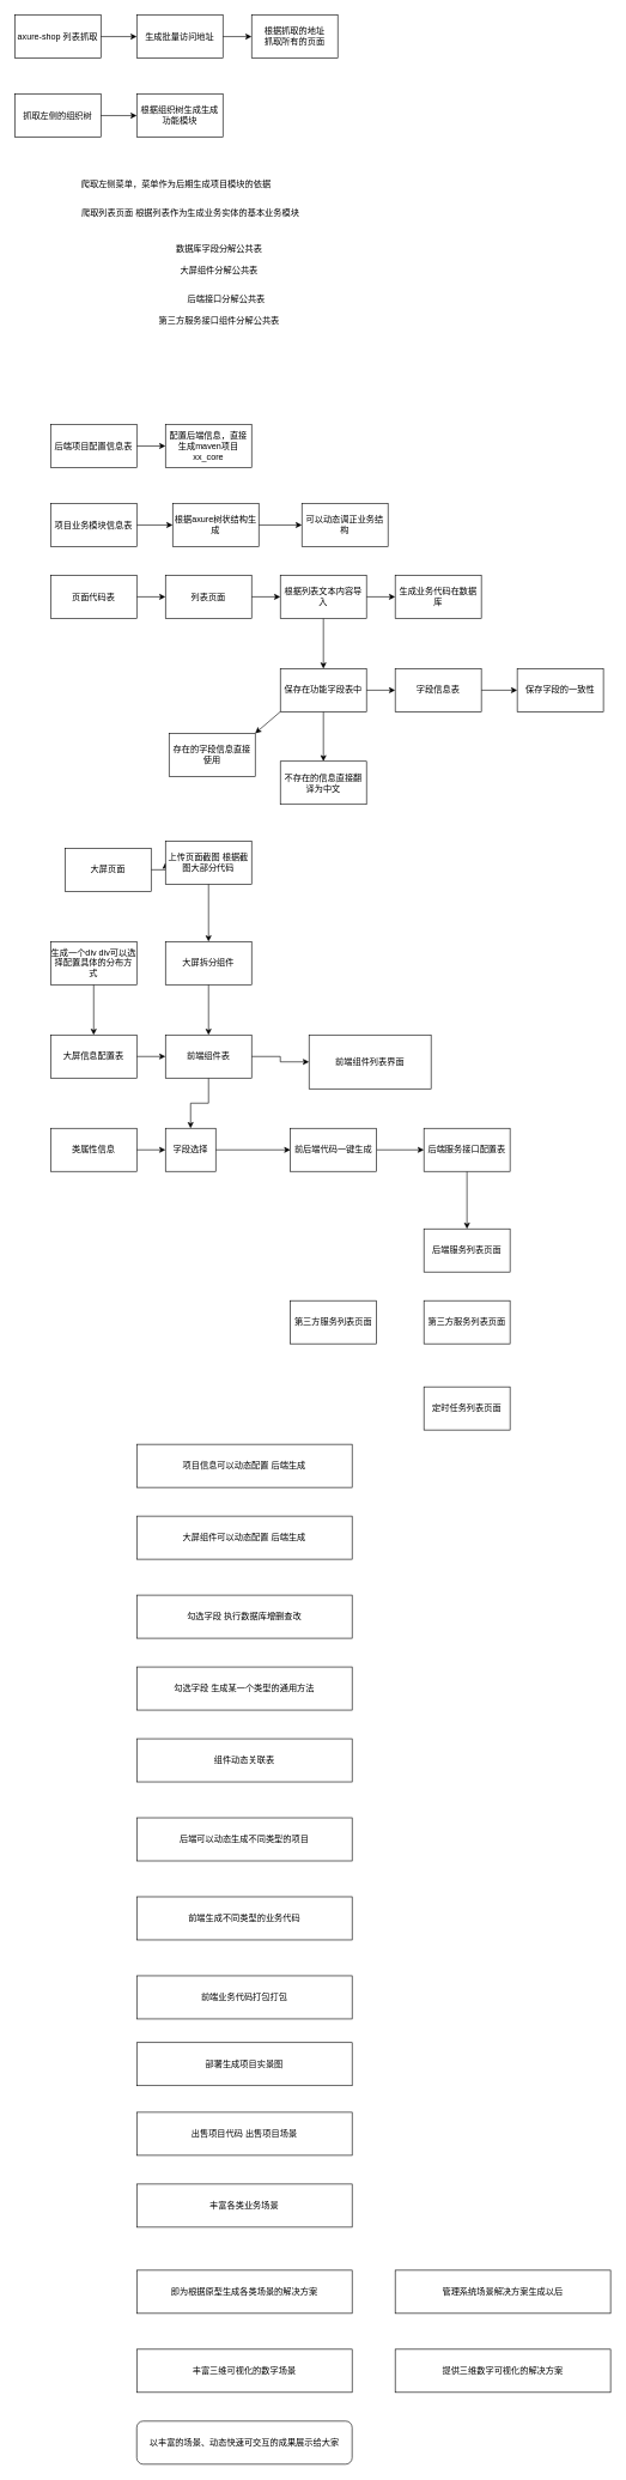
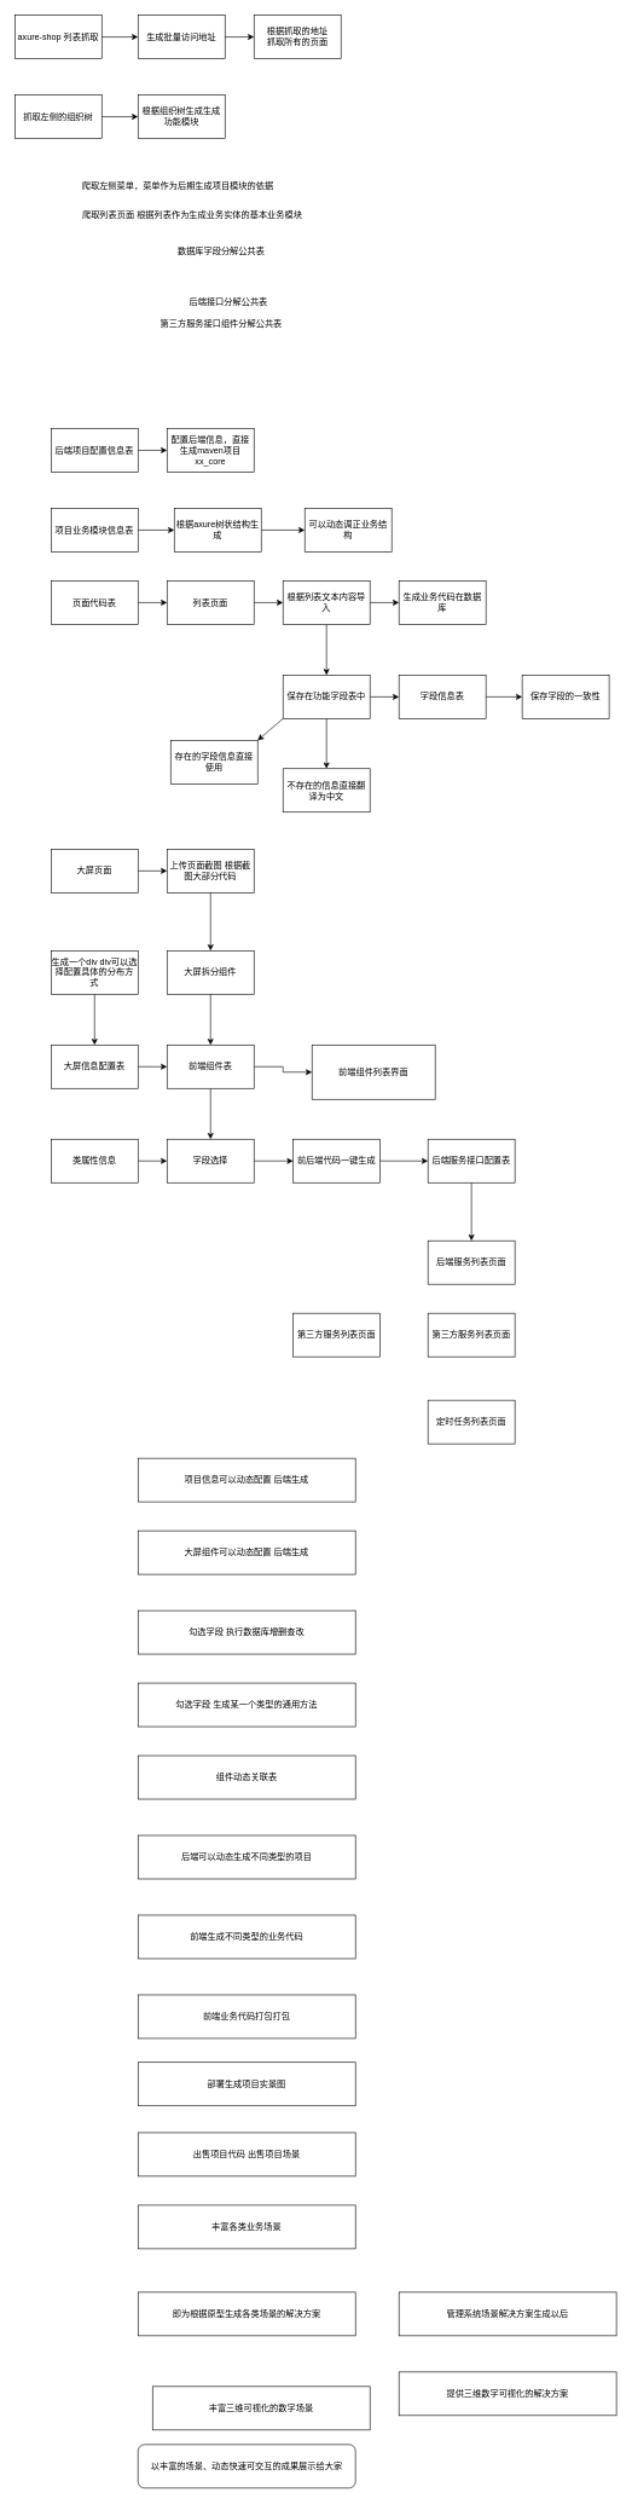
- <mxCell id="64" value="大屏组件分解公共表" style="text;html=1;align=center;verticalAlign=middle;whiteSpace=wrap;rounded=0;" vertex="1" parent="1"><mxGeometry x="110" y="360" width="390" height="30" as="geometry" /></mxCell>
- <mxCell id="11" value="大屏页面" style="rounded=0;whiteSpace=wrap;html=1;" vertex="1" parent="1"><mxGeometry x="90" y="1180" width="120" height="60" as="geometry" /></mxCell>
+ <mxCell id="11" value="大屏页面" style="rounded=0;whiteSpace=wrap;html=1;" vertex="1" parent="1"><mxGeometry x="70" y="1170" width="120" height="60" as="geometry" /></mxCell>
- <mxCell id="53" value="字段选择" style="rounded=0;whiteSpace=wrap;html=1;" vertex="1" parent="1"><mxGeometry x="230" y="1570" width="70" height="60" as="geometry" /></mxCell>
+ <mxCell id="53" value="字段选择" style="rounded=0;whiteSpace=wrap;html=1;" vertex="1" parent="1"><mxGeometry x="230" y="1570" width="120" height="60" as="geometry" /></mxCell>
- <mxCell id="80" value="丰富三维可视化的数字场景" style="rounded=0;whiteSpace=wrap;html=1;" vertex="1" parent="1"><mxGeometry x="190" y="3270" width="300" height="60" as="geometry" /></mxCell>
+ <mxCell id="80" value="丰富三维可视化的数字场景" style="rounded=0;whiteSpace=wrap;html=1;" vertex="1" parent="1"><mxGeometry x="210" y="3290" width="300" height="60" as="geometry" /></mxCell>
